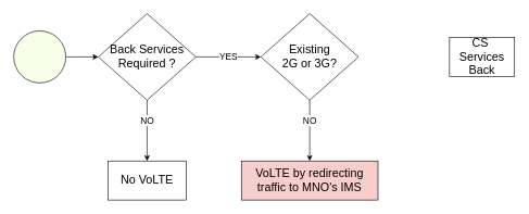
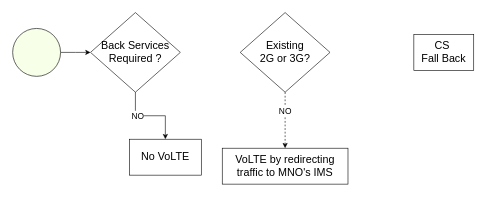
- <mxCell id="4" value="&lt;font style=&quot;font-size: 14px&quot;&gt;YES&lt;/font&gt;" style="edgeStyle=orthogonalEdgeStyle;rounded=0;orthogonalLoop=1;jettySize=auto;html=1;exitX=1;exitY=0.5;exitDx=0;exitDy=0;entryX=0;entryY=0.5;entryDx=0;entryDy=0;" parent="1" source="5" target="9" edge="1"><mxGeometry relative="1" as="geometry"><mxPoint x="390" y="94.5" as="targetPoint" /><mxPoint x="390" y="87" as="sourcePoint" /></mxGeometry></mxCell>
- <mxCell id="8" value="&lt;font style=&quot;font-size: 18px&quot;&gt;CS&amp;nbsp;&lt;br&gt;Services Back&lt;br&gt;&lt;/font&gt;" style="rounded=0;whiteSpace=wrap;html=1;" parent="1" vertex="1"><mxGeometry x="690" y="57" width="100" height="60" as="geometry" /></mxCell>
+ <mxCell id="8" value="&lt;font style=&quot;font-size: 18px&quot;&gt;CS&amp;nbsp;&lt;br&gt;Fall Back&lt;br&gt;&lt;/font&gt;" style="rounded=0;whiteSpace=wrap;html=1;" parent="1" vertex="1"><mxGeometry x="690" y="57" width="100" height="60" as="geometry" /></mxCell>
- <mxCell id="6" value="&lt;font style=&quot;font-size: 14px&quot;&gt;NO&lt;/font&gt;" style="edgeStyle=orthogonalEdgeStyle;rounded=0;orthogonalLoop=1;jettySize=auto;html=1;exitX=0.5;exitY=1;exitDx=0;exitDy=0;entryX=0.5;entryY=0;entryDx=0;entryDy=0;" parent="1" source="9" edge="1" target="10"><mxGeometry x="-0.333" relative="1" as="geometry"><mxPoint x="485" y="182" as="sourcePoint" /><mxPoint x="475" y="247" as="targetPoint" /><mxPoint as="offset" /></mxGeometry></mxCell>
+ <mxCell id="6" value="&lt;font style=&quot;font-size: 14px&quot;&gt;NO&lt;/font&gt;" style="edgeStyle=orthogonalEdgeStyle;rounded=0;orthogonalLoop=1;jettySize=auto;html=1;exitX=0.5;exitY=1;exitDx=0;exitDy=0;entryX=0.5;entryY=0;entryDx=0;entryDy=0;dashed=1;" parent="1" source="9" edge="1" target="10"><mxGeometry x="-0.333" relative="1" as="geometry"><mxPoint x="485" y="182" as="sourcePoint" /><mxPoint x="475" y="247" as="targetPoint" /><mxPoint as="offset" /></mxGeometry></mxCell>
- <mxCell id="7" value="&lt;font style=&quot;font-size: 18px&quot;&gt;No VoLTE&lt;/font&gt;" style="rounded=0;whiteSpace=wrap;html=1;" parent="1" vertex="1"><mxGeometry x="165" y="247" width="120" height="60" as="geometry" /></mxCell>
+ <mxCell id="7" value="&lt;font style=&quot;font-size: 18px&quot;&gt;No VoLTE&lt;/font&gt;" style="rounded=0;whiteSpace=wrap;html=1;" parent="1" vertex="1"><mxGeometry x="215" y="232" width="120" height="60" as="geometry" /></mxCell>
- <mxCell id="10" value="&lt;font style=&quot;font-size: 18px&quot;&gt;VoLTE by redirecting traffic to MNO's IMS&lt;br&gt;&lt;/font&gt;" style="rounded=0;whiteSpace=wrap;html=1;fillColor=#f8cecc;" parent="1" vertex="1"><mxGeometry x="370" y="247" width="210" height="60" as="geometry" /></mxCell>
+ <mxCell id="10" value="&lt;font style=&quot;font-size: 18px&quot;&gt;VoLTE by redirecting traffic to MNO's IMS&lt;br&gt;&lt;/font&gt;" style="rounded=0;whiteSpace=wrap;html=1;" parent="1" vertex="1"><mxGeometry x="370" y="247" width="210" height="60" as="geometry" /></mxCell>
